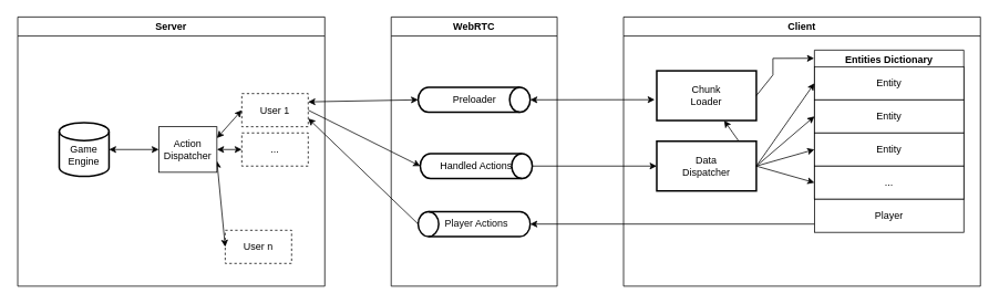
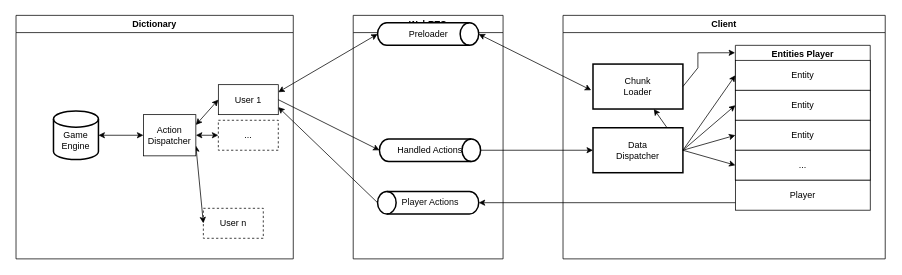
- <mxCell id="23" value="Server" style="swimlane;whiteSpace=wrap;html=1;" parent="1" vertex="1"><mxGeometry x="20" y="20" width="370" height="325" as="geometry" /></mxCell>
+ <mxCell id="23" value="Dictionary" style="swimlane;whiteSpace=wrap;html=1;" parent="1" vertex="1"><mxGeometry x="20" y="20" width="370" height="325" as="geometry" /></mxCell>
- <mxCell id="5" value="&lt;div&gt;Entities Dictionary&lt;/div&gt;" style="swimlane;whiteSpace=wrap;html=1;" parent="2" vertex="1"><mxGeometry x="230" y="40" width="180" height="180" as="geometry" /></mxCell>
+ <mxCell id="5" value="&lt;div&gt;Entities Player&lt;/div&gt;" style="swimlane;whiteSpace=wrap;html=1;" parent="2" vertex="1"><mxGeometry x="230" y="40" width="180" height="180" as="geometry" /></mxCell>
- <mxCell id="20" value="Preloader" style="strokeWidth=2;html=1;shape=mxgraph.flowchart.direct_data;whiteSpace=wrap;" parent="18" vertex="1"><mxGeometry x="32.5" y="85" width="135" height="30" as="geometry" /></mxCell>
+ <mxCell id="20" value="Preloader" style="strokeWidth=2;html=1;shape=mxgraph.flowchart.direct_data;whiteSpace=wrap;" parent="18" vertex="1"><mxGeometry x="32.5" y="10" width="135" height="30" as="geometry" /></mxCell>
- <mxCell id="24" value="User 1" style="rounded=0;whiteSpace=wrap;html=1;dashed=1;" parent="23" vertex="1"><mxGeometry x="270" y="92.5" width="80" height="40" as="geometry" /></mxCell>
+ <mxCell id="24" value="User 1" style="rounded=0;whiteSpace=wrap;html=1;dashed=0;" parent="23" vertex="1"><mxGeometry x="270" y="92.5" width="80" height="40" as="geometry" /></mxCell>
